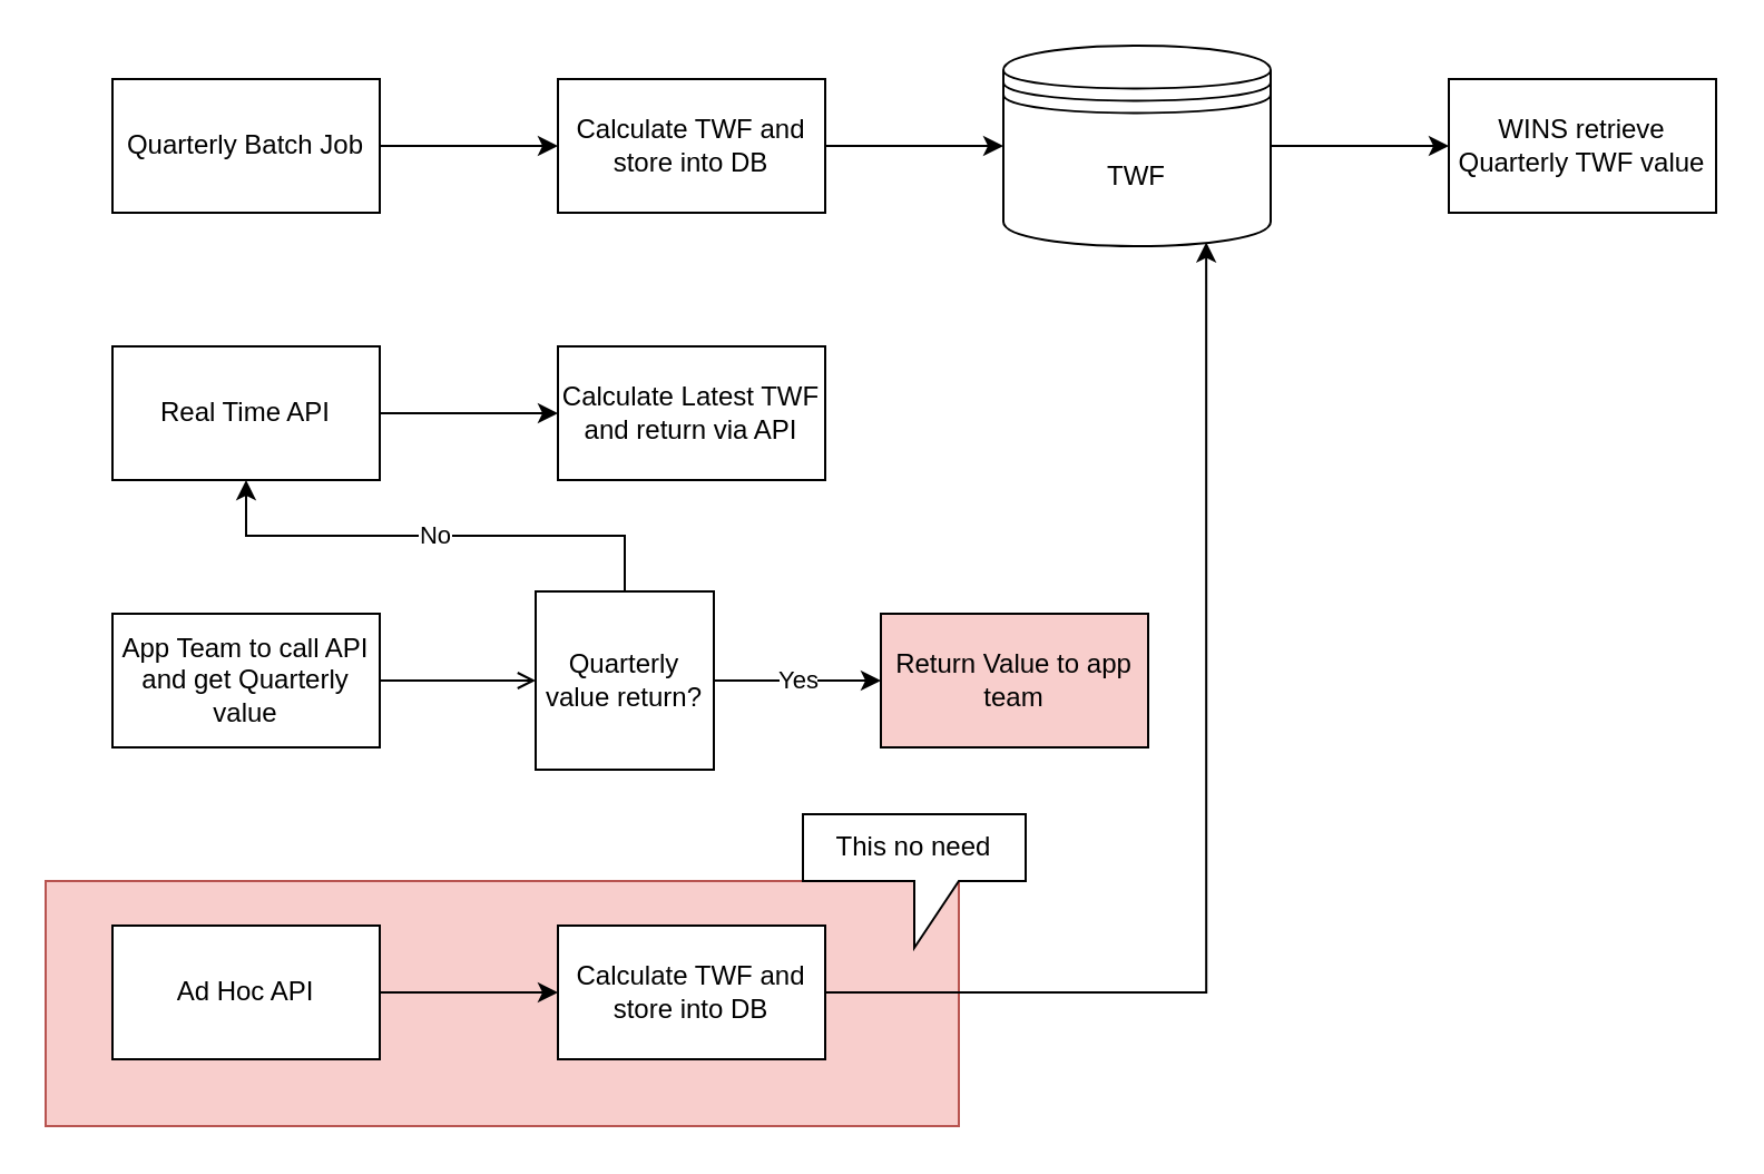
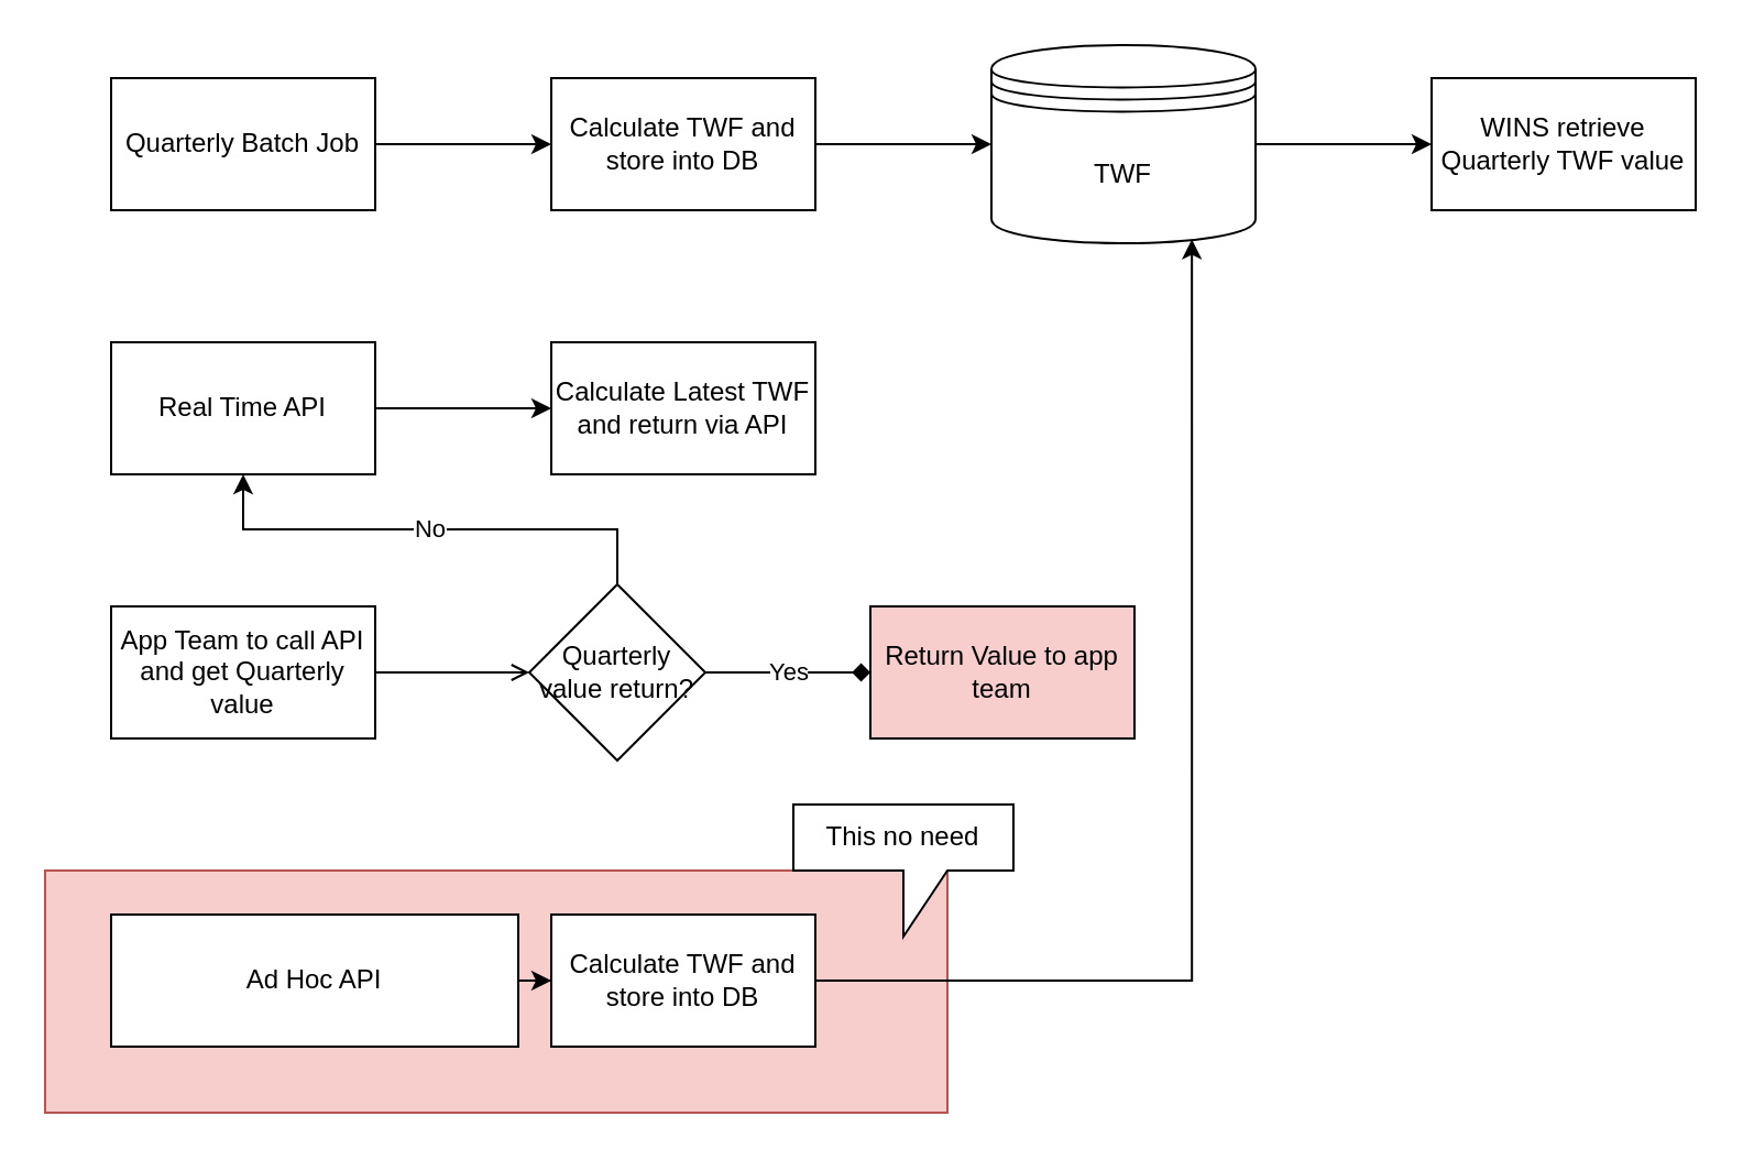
- <mxCell id="22" value="Quarterly value return?" style="whiteSpace=wrap;html=1;rounded=0;" vertex="1" parent="1"><mxGeometry x="240" y="265" width="80" height="80" as="geometry" /></mxCell>
+ <mxCell id="22" value="Quarterly value return?" style="rhombus;whiteSpace=wrap;html=1;" vertex="1" parent="1"><mxGeometry x="240" y="265" width="80" height="80" as="geometry" /></mxCell>
- <mxCell id="21" value="Yes" style="edgeStyle=orthogonalEdgeStyle;rounded=0;orthogonalLoop=1;jettySize=auto;html=1;" edge="1" parent="1" source="22" target="23"><mxGeometry relative="1" as="geometry" /></mxCell>
+ <mxCell id="21" value="Yes" style="edgeStyle=orthogonalEdgeStyle;rounded=0;orthogonalLoop=1;jettySize=auto;html=1;endArrow=diamond;" edge="1" parent="1" source="22" target="23"><mxGeometry relative="1" as="geometry" /></mxCell>
- <mxCell id="13" value="Ad Hoc API" style="rounded=0;whiteSpace=wrap;html=1;" vertex="1" parent="1"><mxGeometry x="50" y="415" width="120" height="60" as="geometry" /></mxCell>
+ <mxCell id="13" value="Ad Hoc API" style="rounded=0;whiteSpace=wrap;html=1;" vertex="1" parent="1"><mxGeometry x="50" y="415" width="185" height="60" as="geometry" /></mxCell>
